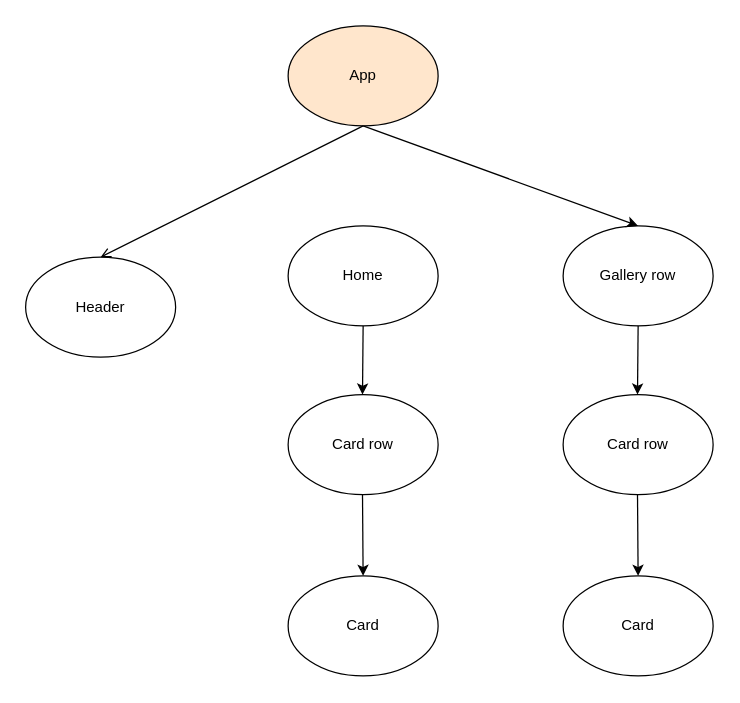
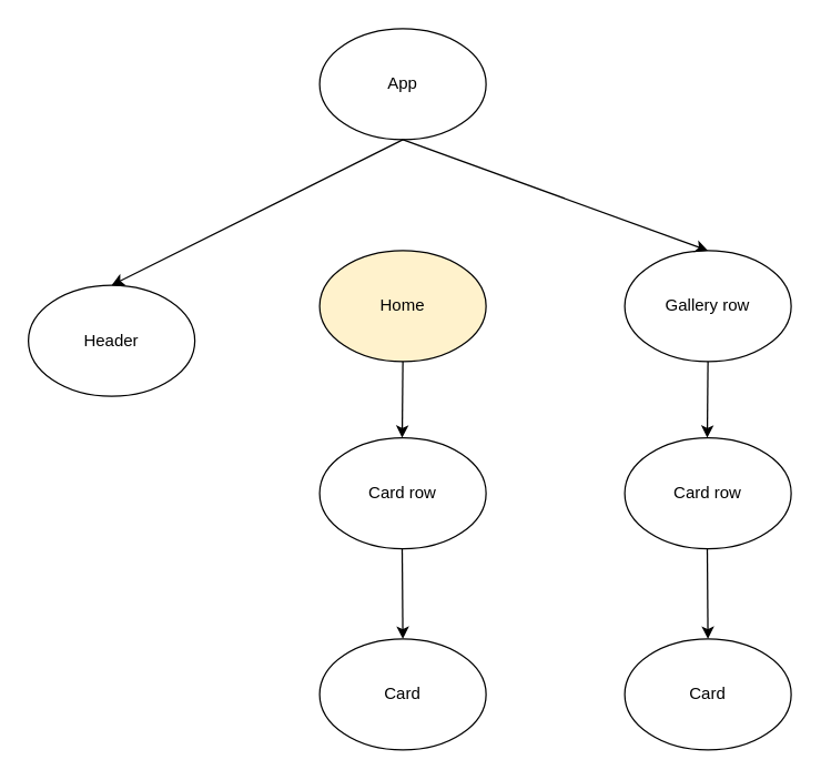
- <mxCell id="2" value="App" style="ellipse;whiteSpace=wrap;html=1;fillColor=#ffe6cc;" vertex="1" parent="1"><mxGeometry x="230" y="20" width="120" height="80" as="geometry" /></mxCell>
+ <mxCell id="2" value="App" style="ellipse;whiteSpace=wrap;html=1;" vertex="1" parent="1"><mxGeometry x="230" y="20" width="120" height="80" as="geometry" /></mxCell>
- <mxCell id="8" value="" style="endArrow=open;html=1;rounded=0;entryX=0.5;entryY=0;entryDx=0;entryDy=0;exitX=0.5;exitY=1;exitDx=0;exitDy=0;" edge="1" parent="1" source="2" target="6"><mxGeometry width="50" height="50" relative="1" as="geometry"><mxPoint x="90" y="120" as="sourcePoint" /><mxPoint x="140" y="70" as="targetPoint" /></mxGeometry></mxCell>
+ <mxCell id="8" value="" style="endArrow=classic;html=1;rounded=0;entryX=0.5;entryY=0;entryDx=0;entryDy=0;exitX=0.5;exitY=1;exitDx=0;exitDy=0;" edge="1" parent="1" source="2" target="6"><mxGeometry width="50" height="50" relative="1" as="geometry"><mxPoint x="90" y="120" as="sourcePoint" /><mxPoint x="140" y="70" as="targetPoint" /></mxGeometry></mxCell>
- <mxCell id="7" value="Home" style="ellipse;whiteSpace=wrap;html=1;" vertex="1" parent="1"><mxGeometry x="230" y="180" width="120" height="80" as="geometry" /></mxCell>
+ <mxCell id="7" value="Home" style="ellipse;whiteSpace=wrap;html=1;fillColor=#fff2cc;" vertex="1" parent="1"><mxGeometry x="230" y="180" width="120" height="80" as="geometry" /></mxCell>
